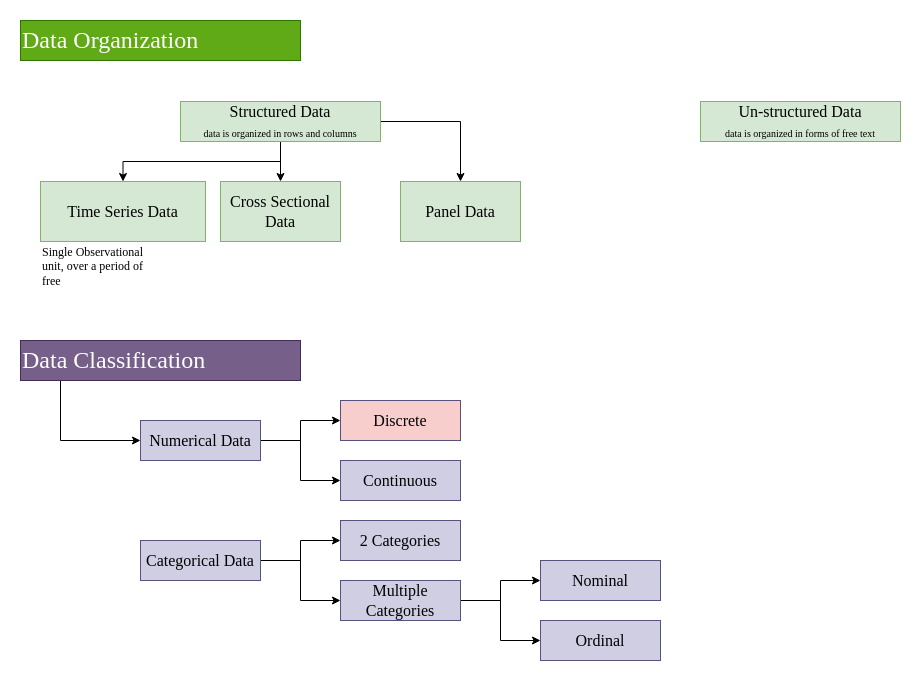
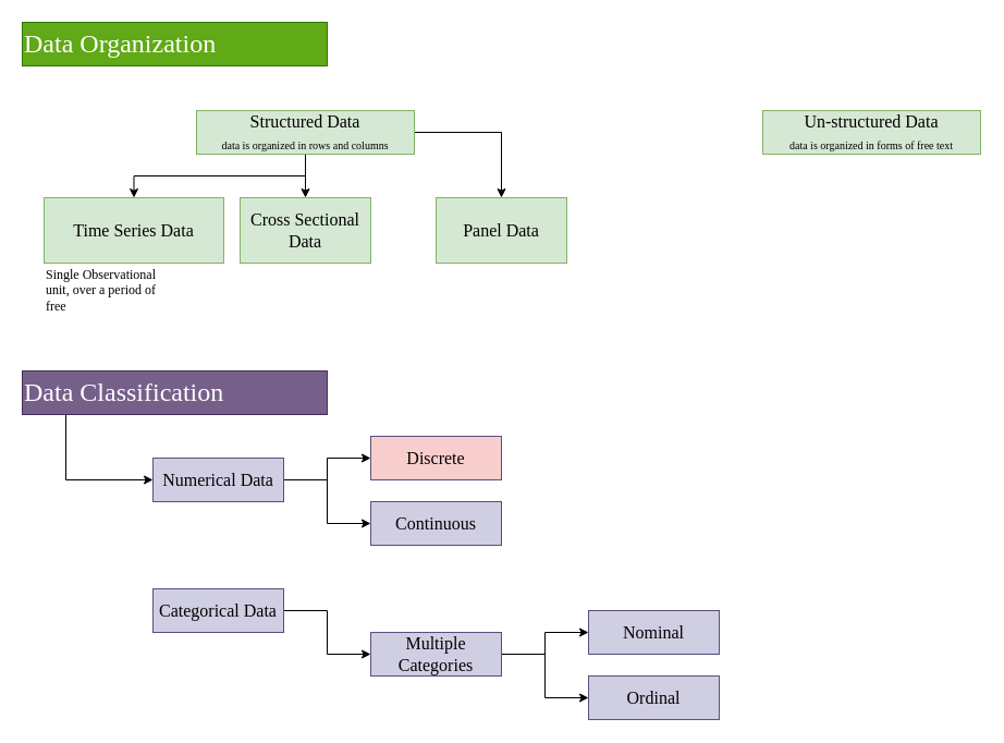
- <mxCell id="19" value="" style="edgeStyle=orthogonalEdgeStyle;rounded=0;orthogonalLoop=1;jettySize=auto;html=1;fontFamily=Comic Sans MS;fontSize=24;" edge="1" parent="1" source="21" target="22"><mxGeometry relative="1" as="geometry" /></mxCell>
- <mxCell id="22" value="2 Categories" style="rounded=0;whiteSpace=wrap;html=1;fontSize=16;fontFamily=Comic Sans MS;align=center;fillColor=#d0cee2;strokeColor=#56517e;labelBackgroundColor=none;" vertex="1" parent="1"><mxGeometry x="340" y="520" width="120" height="40" as="geometry" /></mxCell>
